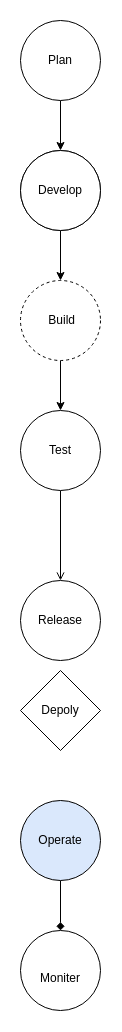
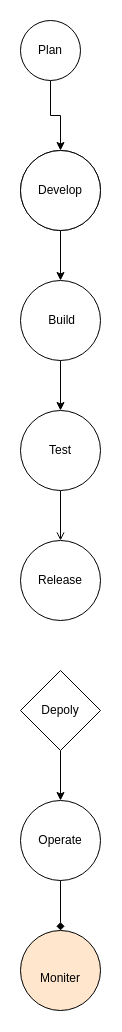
- <mxCell id="3" value="Plan" style="ellipse;whiteSpace=wrap;html=1;aspect=fixed;direction=south;" parent="1" vertex="1"><mxGeometry x="20" y="20" width="80" height="80" as="geometry" /></mxCell>
+ <mxCell id="3" value="Plan" style="ellipse;whiteSpace=wrap;html=1;aspect=fixed;direction=south;" parent="1" vertex="1"><mxGeometry x="20" y="20" width="60" height="60" as="geometry" /></mxCell>
- <mxCell id="8" value="&amp;nbsp;Build" style="ellipse;whiteSpace=wrap;html=1;dashed=1;" vertex="1" parent="1"><mxGeometry x="20" y="280" width="80" height="80" as="geometry" /></mxCell>
+ <mxCell id="8" value="&amp;nbsp;Build" style="ellipse;whiteSpace=wrap;html=1;" vertex="1" parent="1"><mxGeometry x="20" y="280" width="80" height="80" as="geometry" /></mxCell>
- <mxCell id="11" value="Release" style="ellipse;whiteSpace=wrap;html=1;" vertex="1" parent="1"><mxGeometry x="20" y="580" width="80" height="80" as="geometry" /></mxCell>
+ <mxCell id="11" value="Release" style="ellipse;whiteSpace=wrap;html=1;" vertex="1" parent="1"><mxGeometry x="20" y="540" width="80" height="80" as="geometry" /></mxCell>
+ <mxCell id="12" value="" style="edgeStyle=orthogonalEdgeStyle;rounded=0;orthogonalLoop=1;jettySize=auto;html=1;" edge="1" parent="1" source="13" target="15"><mxGeometry relative="1" as="geometry" /></mxCell>
- <mxCell id="15" value="Operate" style="ellipse;whiteSpace=wrap;html=1;fillColor=#dae8fc;" vertex="1" parent="1"><mxGeometry x="20" y="800" width="80" height="80" as="geometry" /></mxCell>
+ <mxCell id="15" value="Operate" style="ellipse;whiteSpace=wrap;html=1;" vertex="1" parent="1"><mxGeometry x="20" y="800" width="80" height="80" as="geometry" /></mxCell>
- <mxCell id="16" value="&lt;div&gt;&lt;br&gt;&lt;/div&gt;&lt;div&gt;Moniter&lt;/div&gt;" style="ellipse;whiteSpace=wrap;html=1;" vertex="1" parent="1"><mxGeometry x="20" y="930" width="80" height="80" as="geometry" /></mxCell>
+ <mxCell id="16" value="&lt;div&gt;&lt;br&gt;&lt;/div&gt;&lt;div&gt;Moniter&lt;/div&gt;" style="ellipse;whiteSpace=wrap;html=1;fillColor=#ffe6cc;" vertex="1" parent="1"><mxGeometry x="20" y="930" width="80" height="80" as="geometry" /></mxCell>
